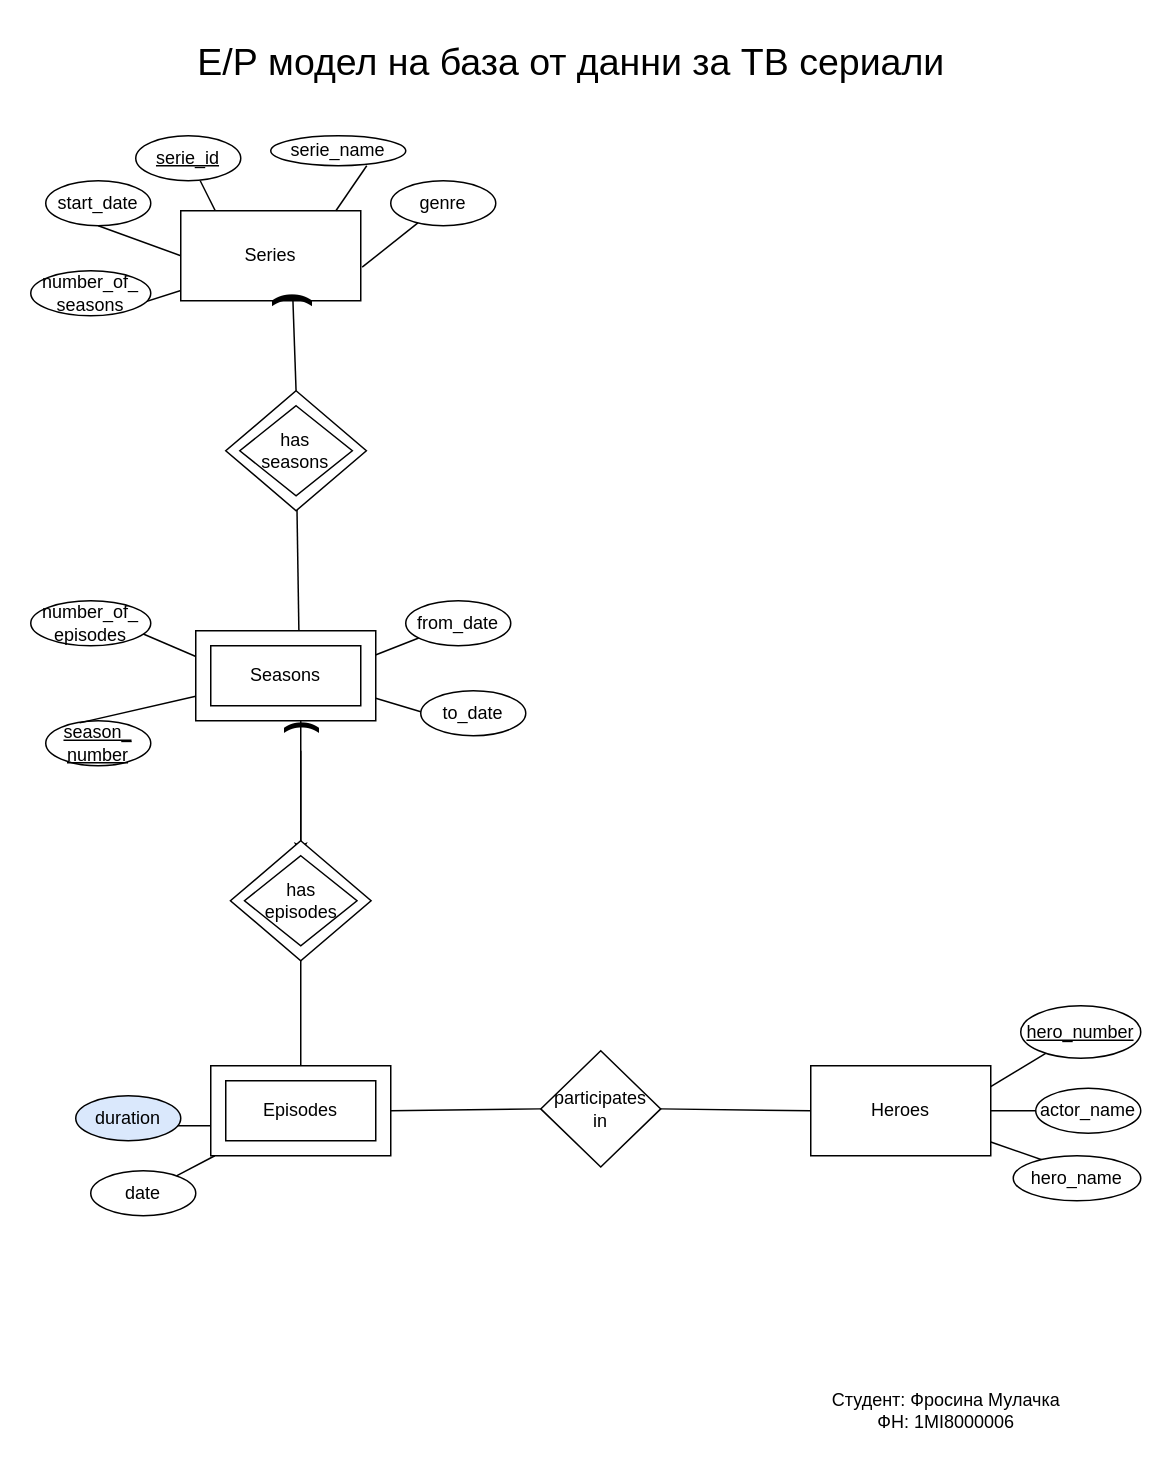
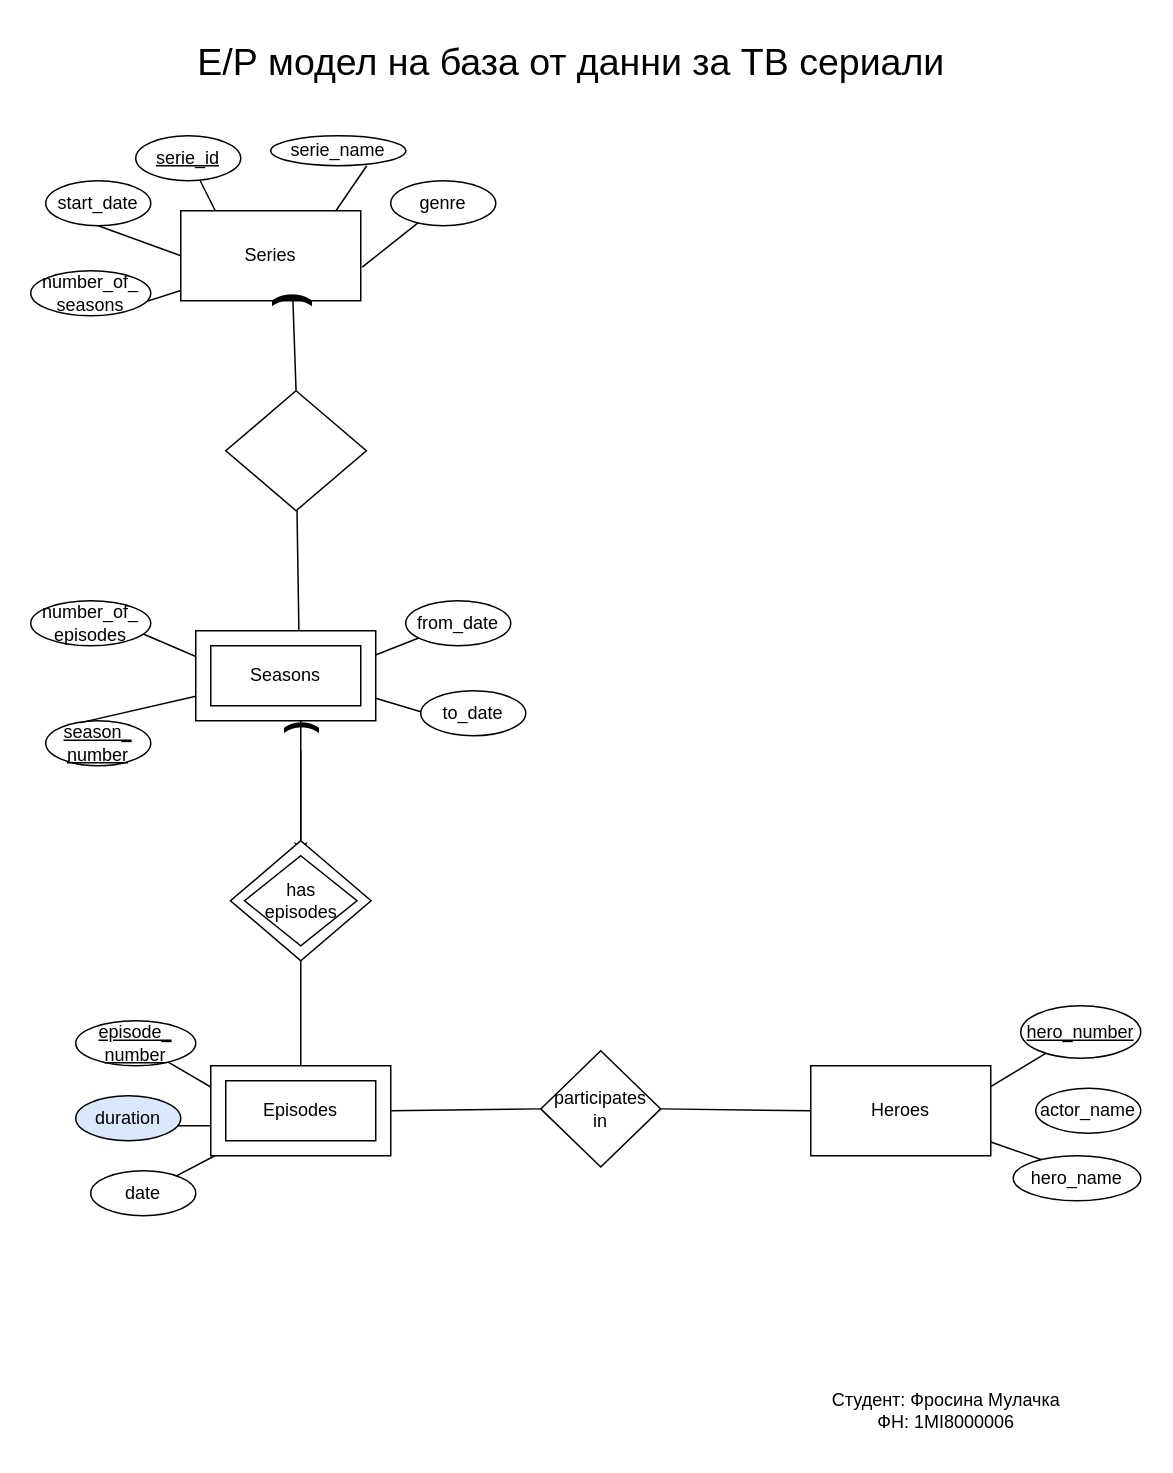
- <mxCell id="48" value="has&lt;br&gt;seasons" style="rhombus;whiteSpace=wrap;html=1;rounded=0;strokeColor=default;fontFamily=Helvetica;fontSize=12;fontColor=default;fillColor=default;" parent="46" vertex="1"><mxGeometry x="9.38" y="10" width="75" height="60" as="geometry" /></mxCell>
+ <mxCell id="34" value="&lt;u&gt;episode_&lt;br&gt;number&lt;/u&gt;" style="ellipse;whiteSpace=wrap;html=1;" parent="1" vertex="1"><mxGeometry x="50" y="680" width="80" height="30" as="geometry" /></mxCell>
+ <mxCell id="8" value="" style="endArrow=none;html=1;rounded=0;exitX=0;exitY=0.25;exitDx=0;exitDy=0;" parent="1" source="33" target="34" edge="1"><mxGeometry width="50" height="50" relative="1" as="geometry"><mxPoint x="200" y="560" as="sourcePoint" /><mxPoint x="200" y="610" as="targetPoint" /><Array as="points" /></mxGeometry></mxCell>
- <mxCell id="42" value="" style="endArrow=none;html=1;rounded=0;" parent="1" source="38" target="39" edge="1"><mxGeometry width="50" height="50" relative="1" as="geometry"><mxPoint x="248.615" y="500" as="sourcePoint" /><mxPoint x="282.61" y="526.41" as="targetPoint" /><Array as="points" /></mxGeometry></mxCell>
